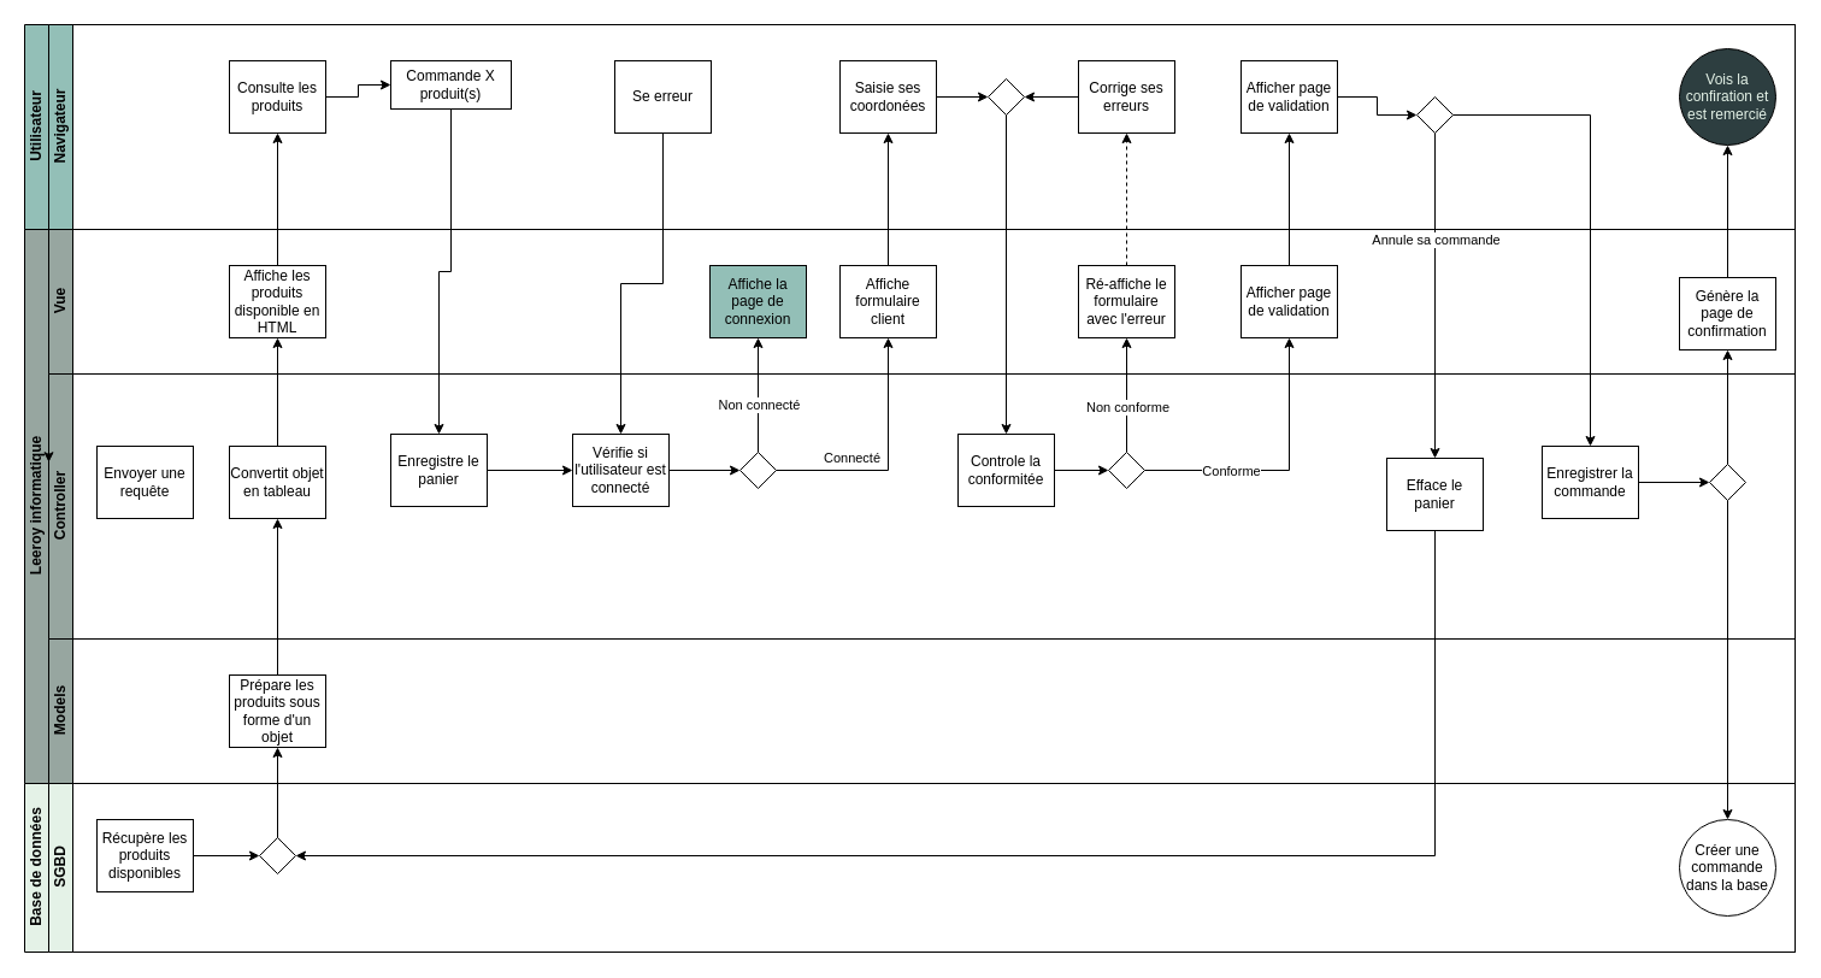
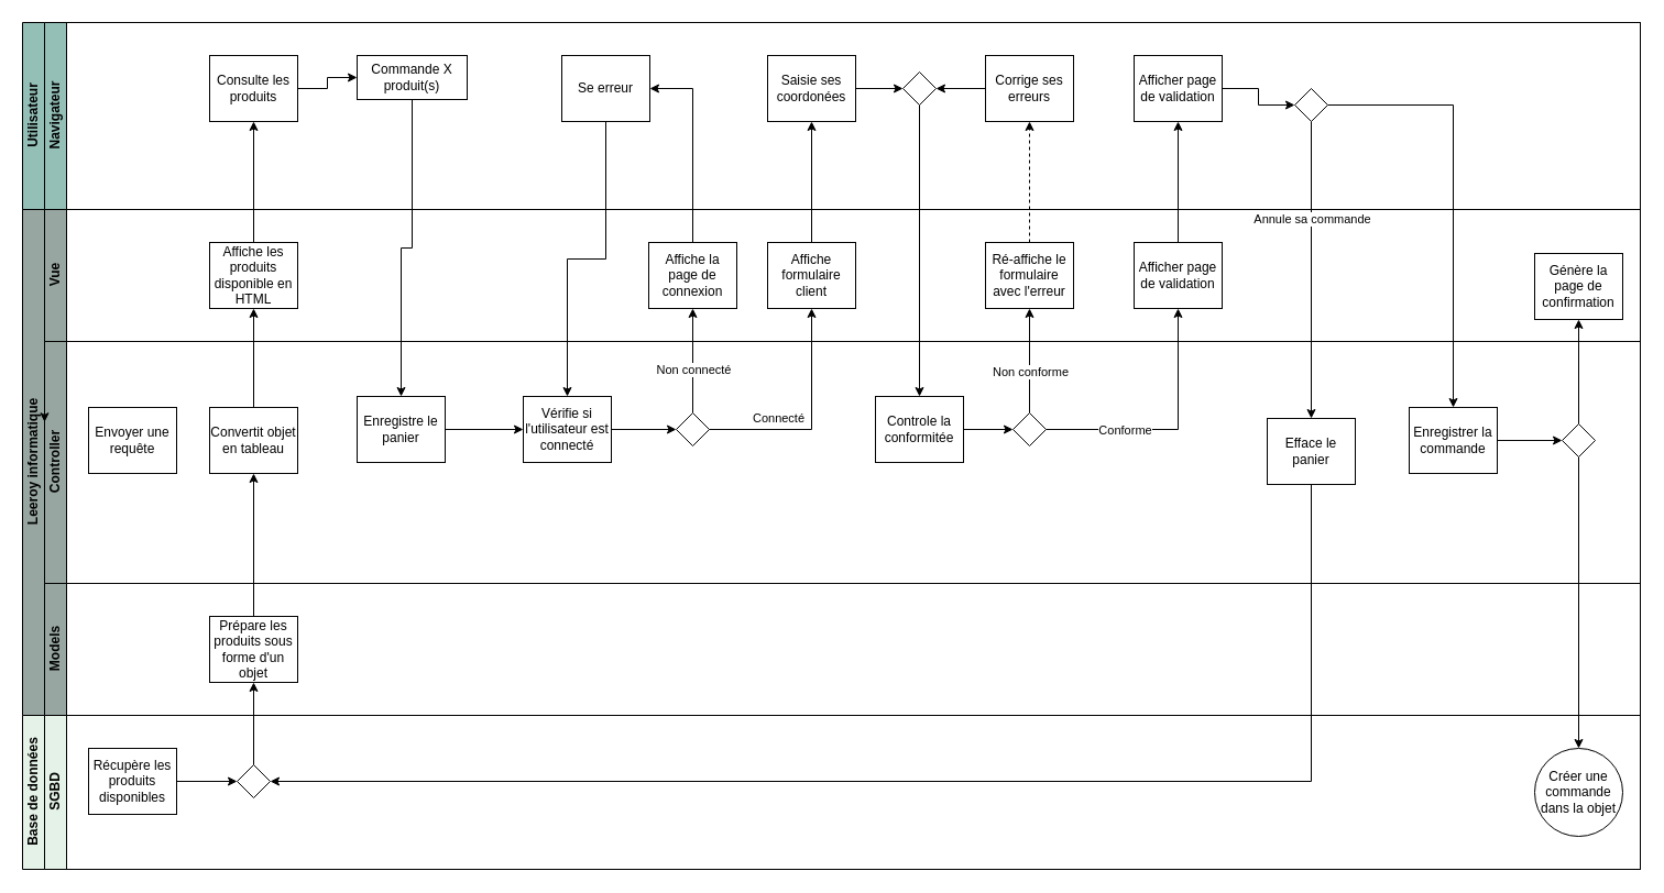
- <mxCell id="16" value="&lt;font color=&quot;#e4f2e7&quot;&gt;Vois la confiration et est remercié&lt;br&gt;&lt;/font&gt;" style="ellipse;whiteSpace=wrap;html=1;fillColor=#2d3e40;" parent="3" vertex="1"><mxGeometry x="1354" y="20" width="80" height="80" as="geometry" /></mxCell>
+ <mxCell id="58" style="edgeStyle=orthogonalEdgeStyle;rounded=0;orthogonalLoop=1;jettySize=auto;html=1;entryX=1;entryY=0.5;entryDx=0;entryDy=0;" edge="1" parent="1" source="21" target="9"><mxGeometry relative="1" as="geometry" /></mxCell>
- <mxCell id="72" style="edgeStyle=orthogonalEdgeStyle;rounded=0;orthogonalLoop=1;jettySize=auto;html=1;entryX=0.5;entryY=1;entryDx=0;entryDy=0;" parent="1" source="69" target="16" edge="1"><mxGeometry relative="1" as="geometry"><mxPoint x="1044" y="240" as="targetPoint" /></mxGeometry></mxCell>
- <mxCell id="21" value="Affiche la page de connexion" style="rounded=0;whiteSpace=wrap;html=1;fontFamily=Helvetica;fontSize=12;fontColor=#000000;align=center;fillColor=#93bfb7;" vertex="1" parent="18"><mxGeometry x="549" y="30" width="80" height="60" as="geometry" /></mxCell>
+ <mxCell id="21" value="Affiche la page de connexion" style="rounded=0;whiteSpace=wrap;html=1;fontFamily=Helvetica;fontSize=12;fontColor=#000000;align=center;" vertex="1" parent="18"><mxGeometry x="549" y="30" width="80" height="60" as="geometry" /></mxCell>
- <mxCell id="73" value="Créer une commande dans la base" style="ellipse;whiteSpace=wrap;html=1;" parent="1" vertex="1"><mxGeometry x="1394" y="680" width="80" height="80" as="geometry" /></mxCell>
+ <mxCell id="73" value="Créer une commande dans la objet" style="ellipse;whiteSpace=wrap;html=1;" parent="1" vertex="1"><mxGeometry x="1394" y="680" width="80" height="80" as="geometry" /></mxCell>
